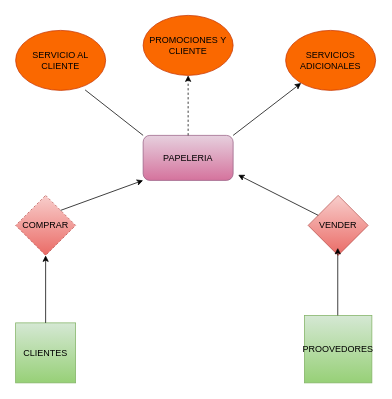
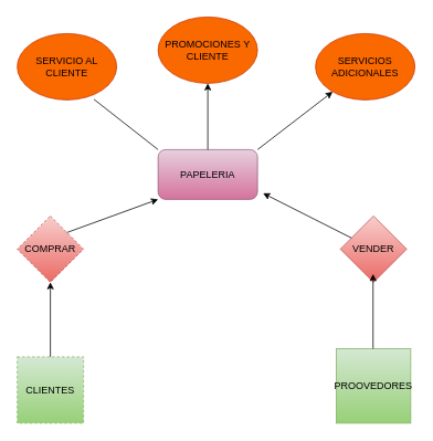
- <mxCell id="12" value="" style="endArrow=classic;html=1;rounded=0;exitX=0.5;exitY=0;exitDx=0;exitDy=0;dashed=1;" edge="1" parent="1" source="2" target="4"><mxGeometry width="50" height="50" relative="1" as="geometry"><mxPoint x="288.5" y="171" as="sourcePoint" /><mxPoint x="211.5" y="110" as="targetPoint" /><Array as="points" /></mxGeometry></mxCell>
+ <mxCell id="12" value="" style="endArrow=classic;html=1;rounded=0;exitX=0.5;exitY=0;exitDx=0;exitDy=0;" edge="1" parent="1" source="2" target="4"><mxGeometry width="50" height="50" relative="1" as="geometry"><mxPoint x="288.5" y="171" as="sourcePoint" /><mxPoint x="211.5" y="110" as="targetPoint" /><Array as="points" /></mxGeometry></mxCell>
- <mxCell id="6" value="CLIENTES" style="whiteSpace=wrap;html=1;aspect=fixed;fillColor=#d5e8d4;gradientColor=#97d077;strokeColor=#82b366;" vertex="1" parent="1"><mxGeometry x="20" y="430" width="80" height="80" as="geometry" /></mxCell>
+ <mxCell id="6" value="CLIENTES" style="whiteSpace=wrap;html=1;aspect=fixed;fillColor=#d5e8d4;gradientColor=#97d077;strokeColor=#82b366;dashed=1;" vertex="1" parent="1"><mxGeometry x="20" y="430" width="80" height="80" as="geometry" /></mxCell>
